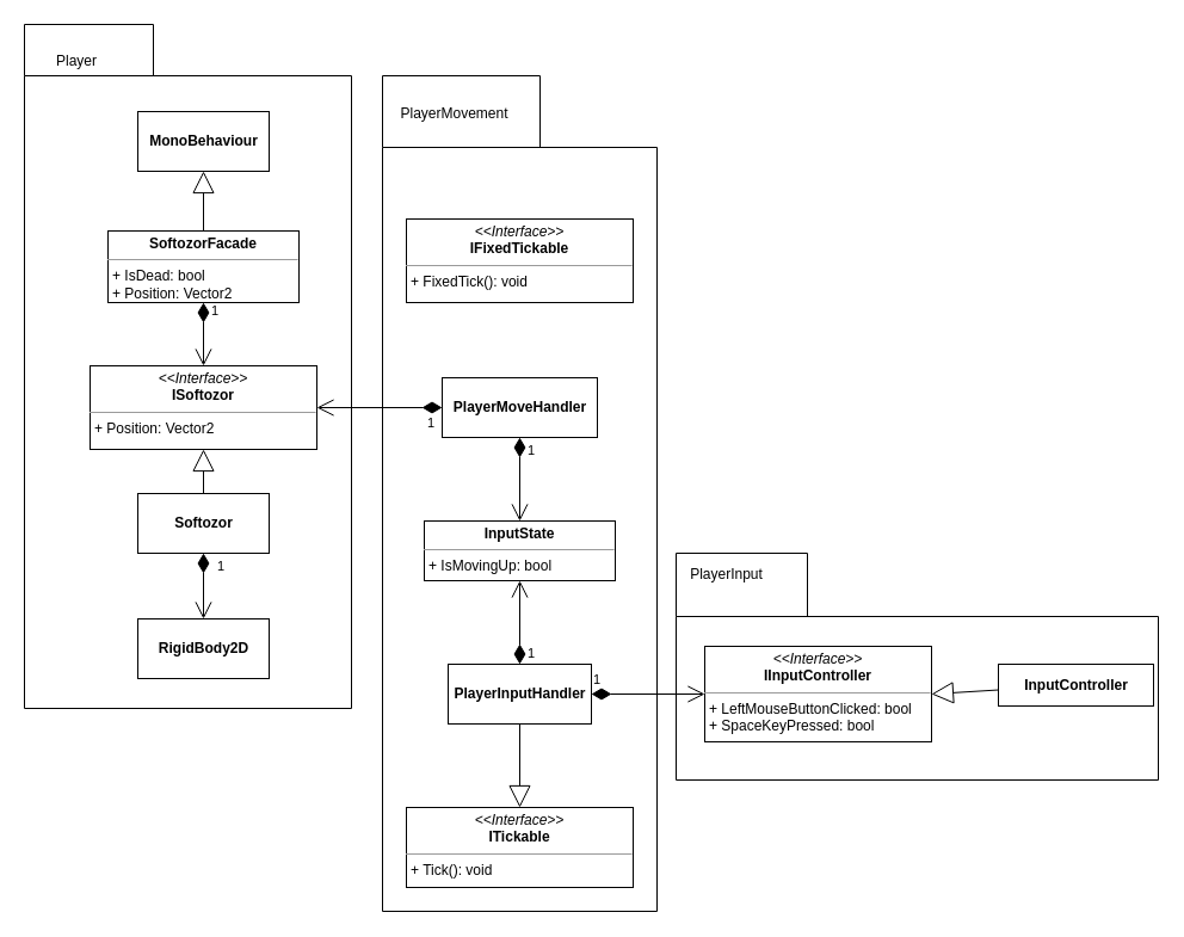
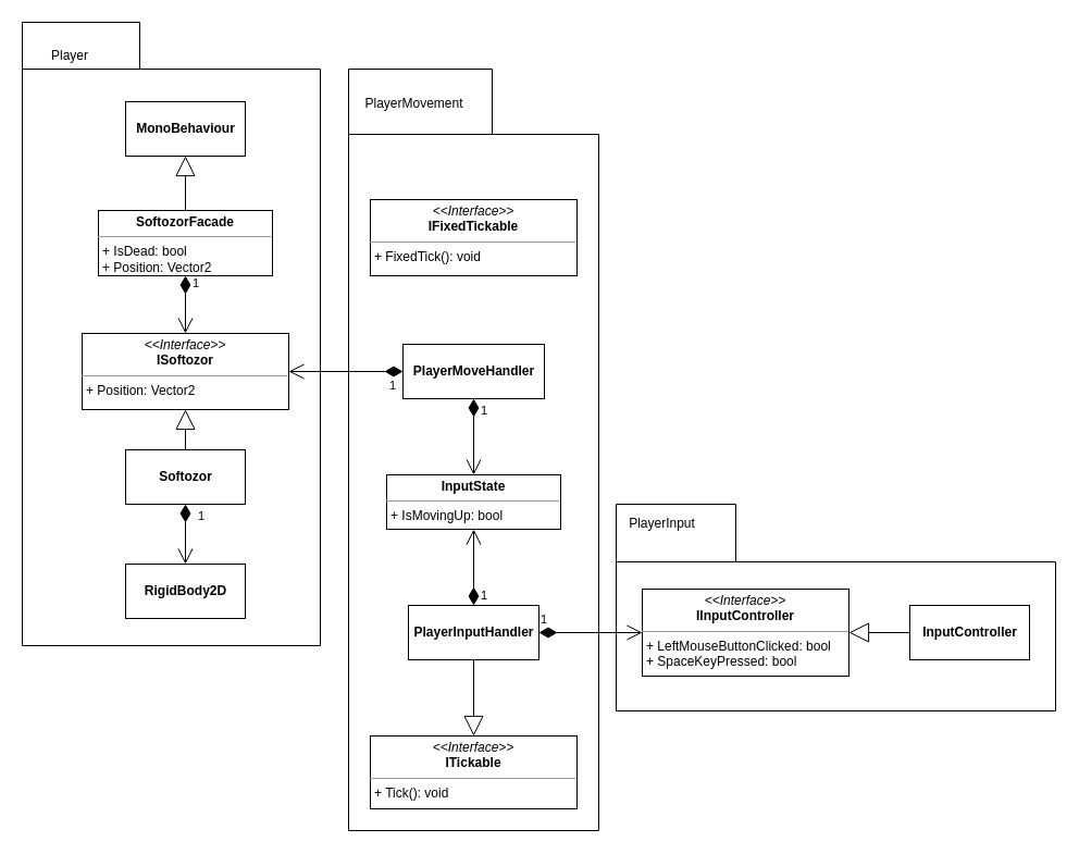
- <mxCell id="29" value="&lt;b&gt;InputController&lt;/b&gt;" style="html=1;" vertex="1" parent="1"><mxGeometry x="836" y="556" width="130" height="35" as="geometry" /></mxCell>
+ <mxCell id="29" value="&lt;b&gt;InputController&lt;/b&gt;" style="html=1;" vertex="1" parent="1"><mxGeometry x="836" y="556" width="110" height="50" as="geometry" /></mxCell>
